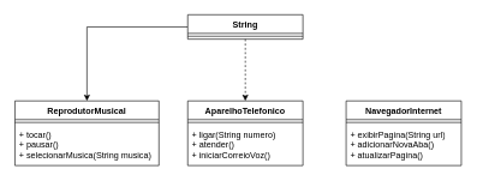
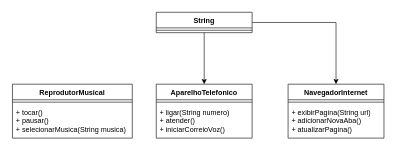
- <mxCell id="11" style="edgeStyle=orthogonalEdgeStyle;rounded=0;orthogonalLoop=1;jettySize=auto;html=1;exitX=0;exitY=0.5;exitDx=0;exitDy=0;entryX=0.5;entryY=0;entryDx=0;entryDy=0;" edge="1" parent="1" source="14" target="2"><mxGeometry relative="1" as="geometry" /></mxCell>
+ <mxCell id="13" style="edgeStyle=orthogonalEdgeStyle;rounded=0;orthogonalLoop=1;jettySize=auto;html=1;exitX=1;exitY=0.5;exitDx=0;exitDy=0;entryX=0.5;entryY=0;entryDx=0;entryDy=0;" edge="1" parent="1" source="14" target="8"><mxGeometry relative="1" as="geometry" /></mxCell>
- <mxCell id="12" style="edgeStyle=orthogonalEdgeStyle;rounded=0;orthogonalLoop=1;jettySize=auto;html=1;entryX=0.5;entryY=0;entryDx=0;entryDy=0;dashed=1;" edge="1" parent="1" source="14" target="5"><mxGeometry relative="1" as="geometry" /></mxCell>
+ <mxCell id="12" style="edgeStyle=orthogonalEdgeStyle;rounded=0;orthogonalLoop=1;jettySize=auto;html=1;entryX=0.5;entryY=0;entryDx=0;entryDy=0;" edge="1" parent="1" source="14" target="5"><mxGeometry relative="1" as="geometry" /></mxCell>
